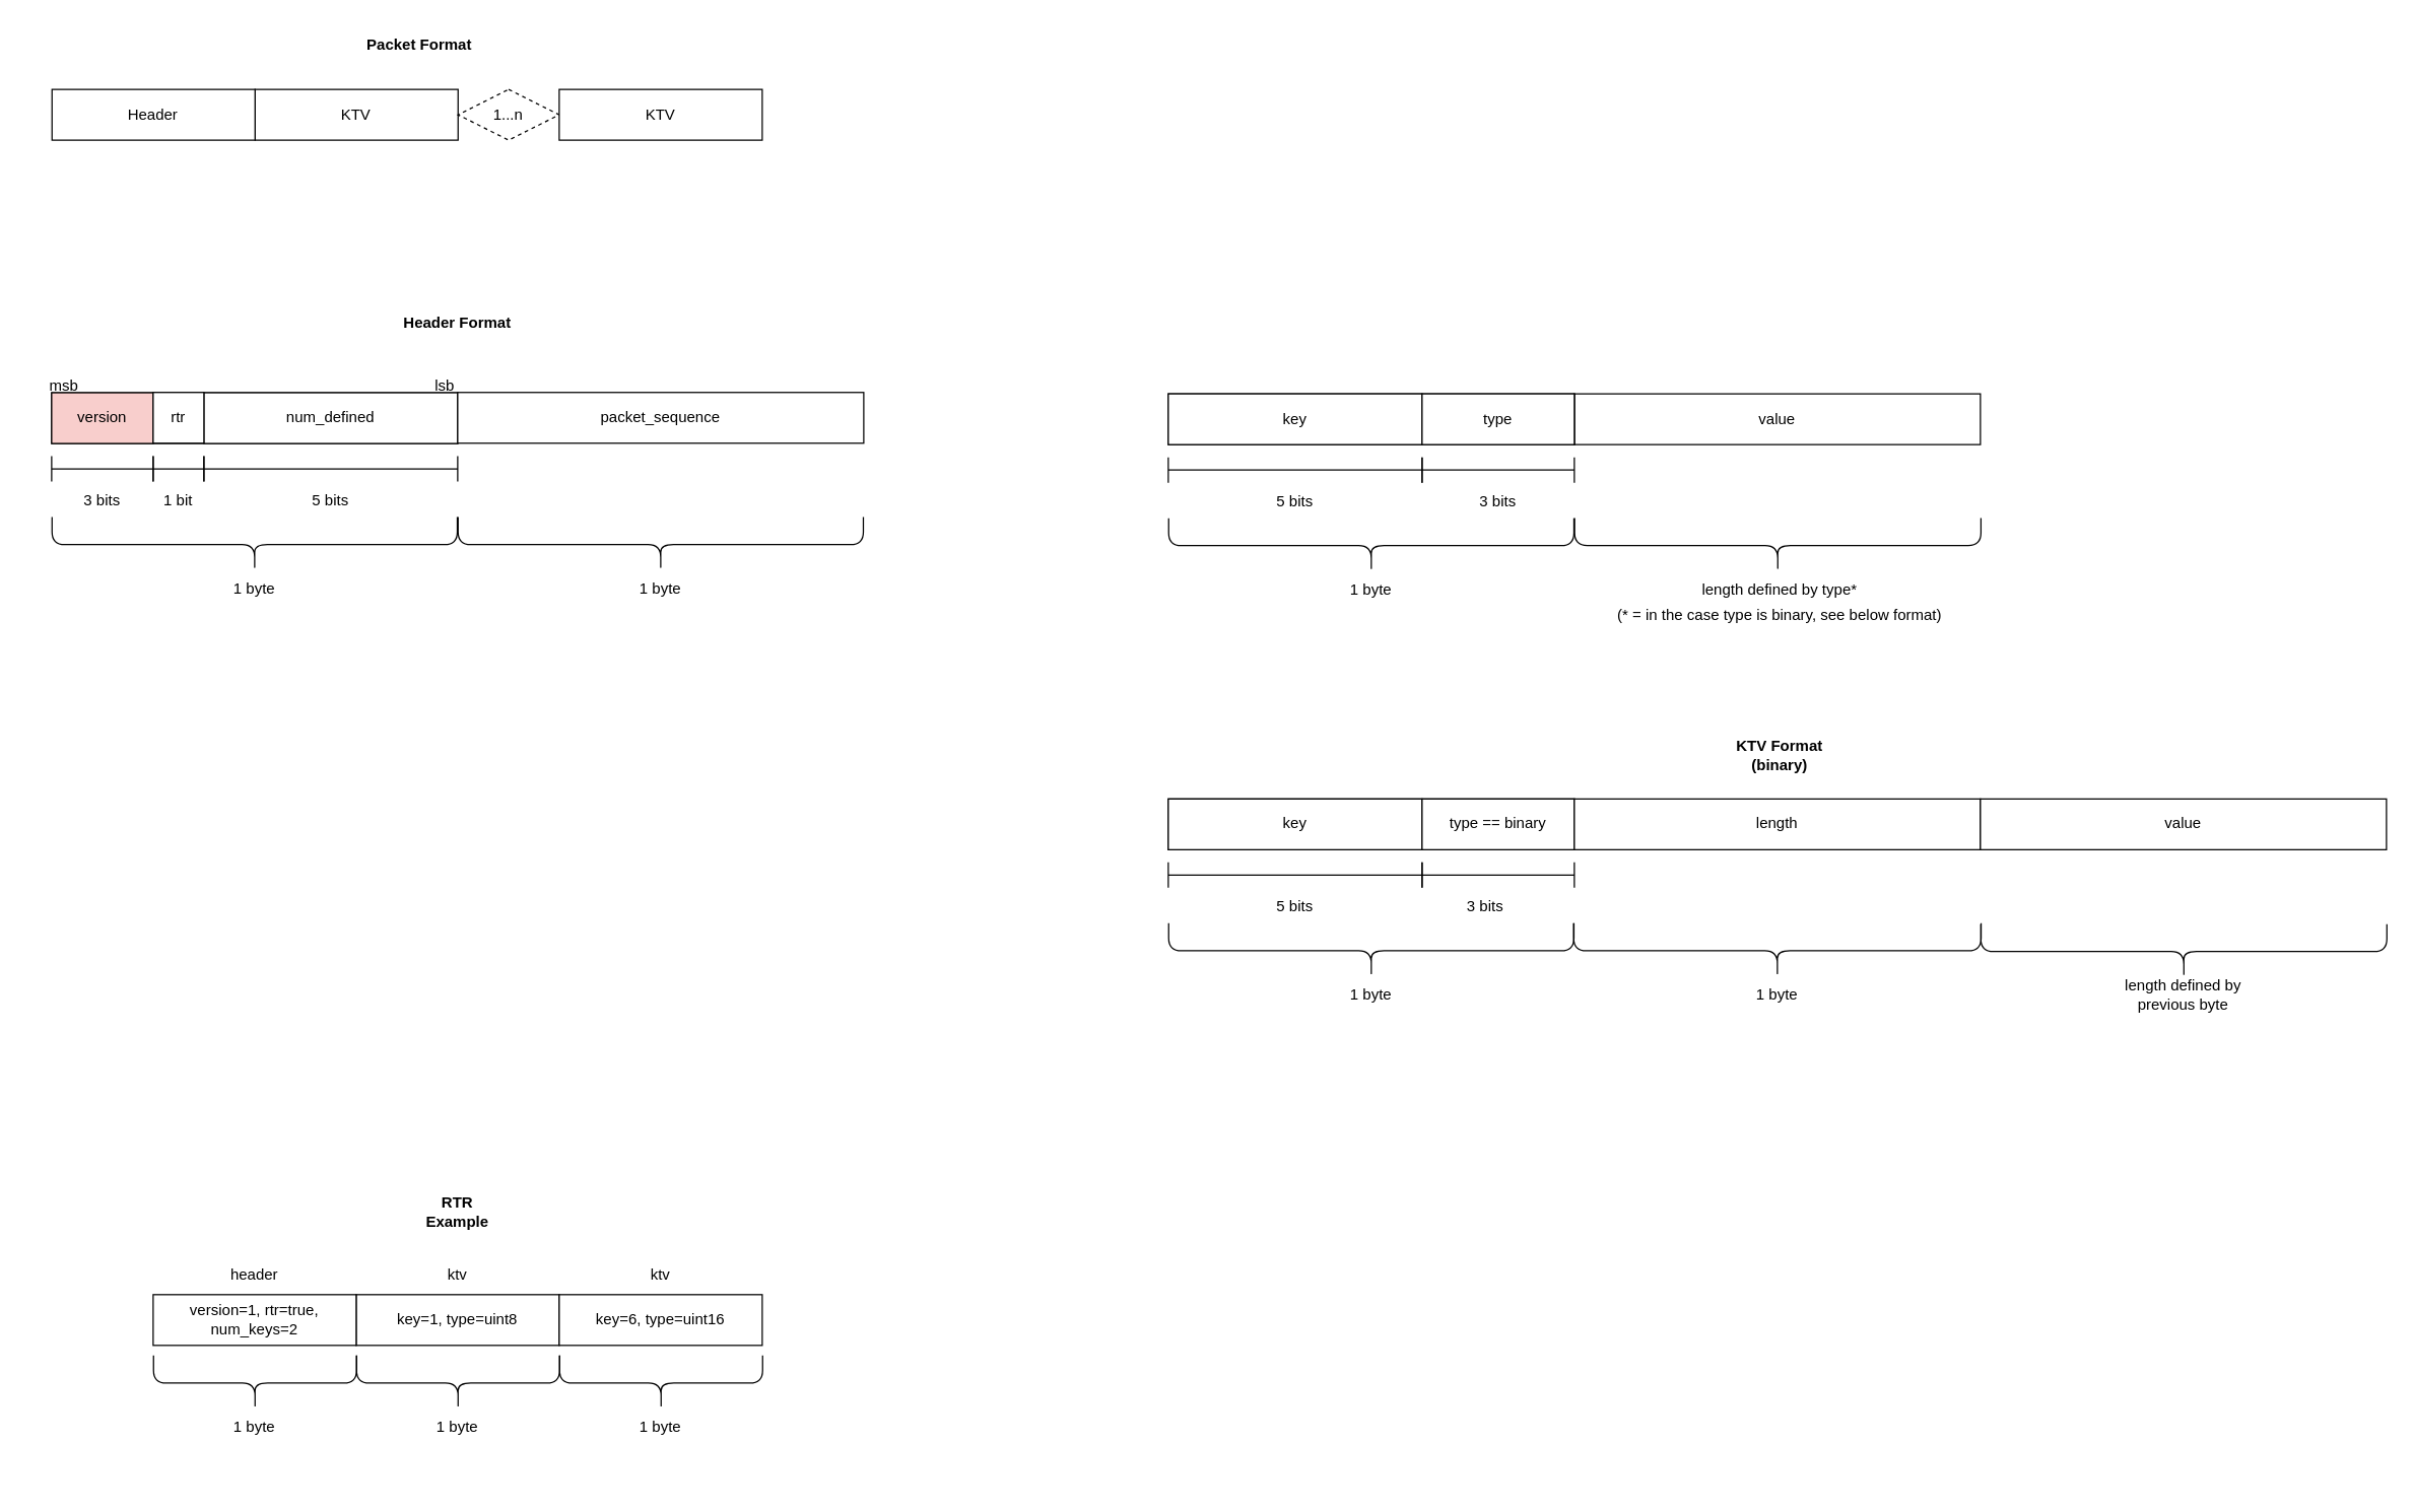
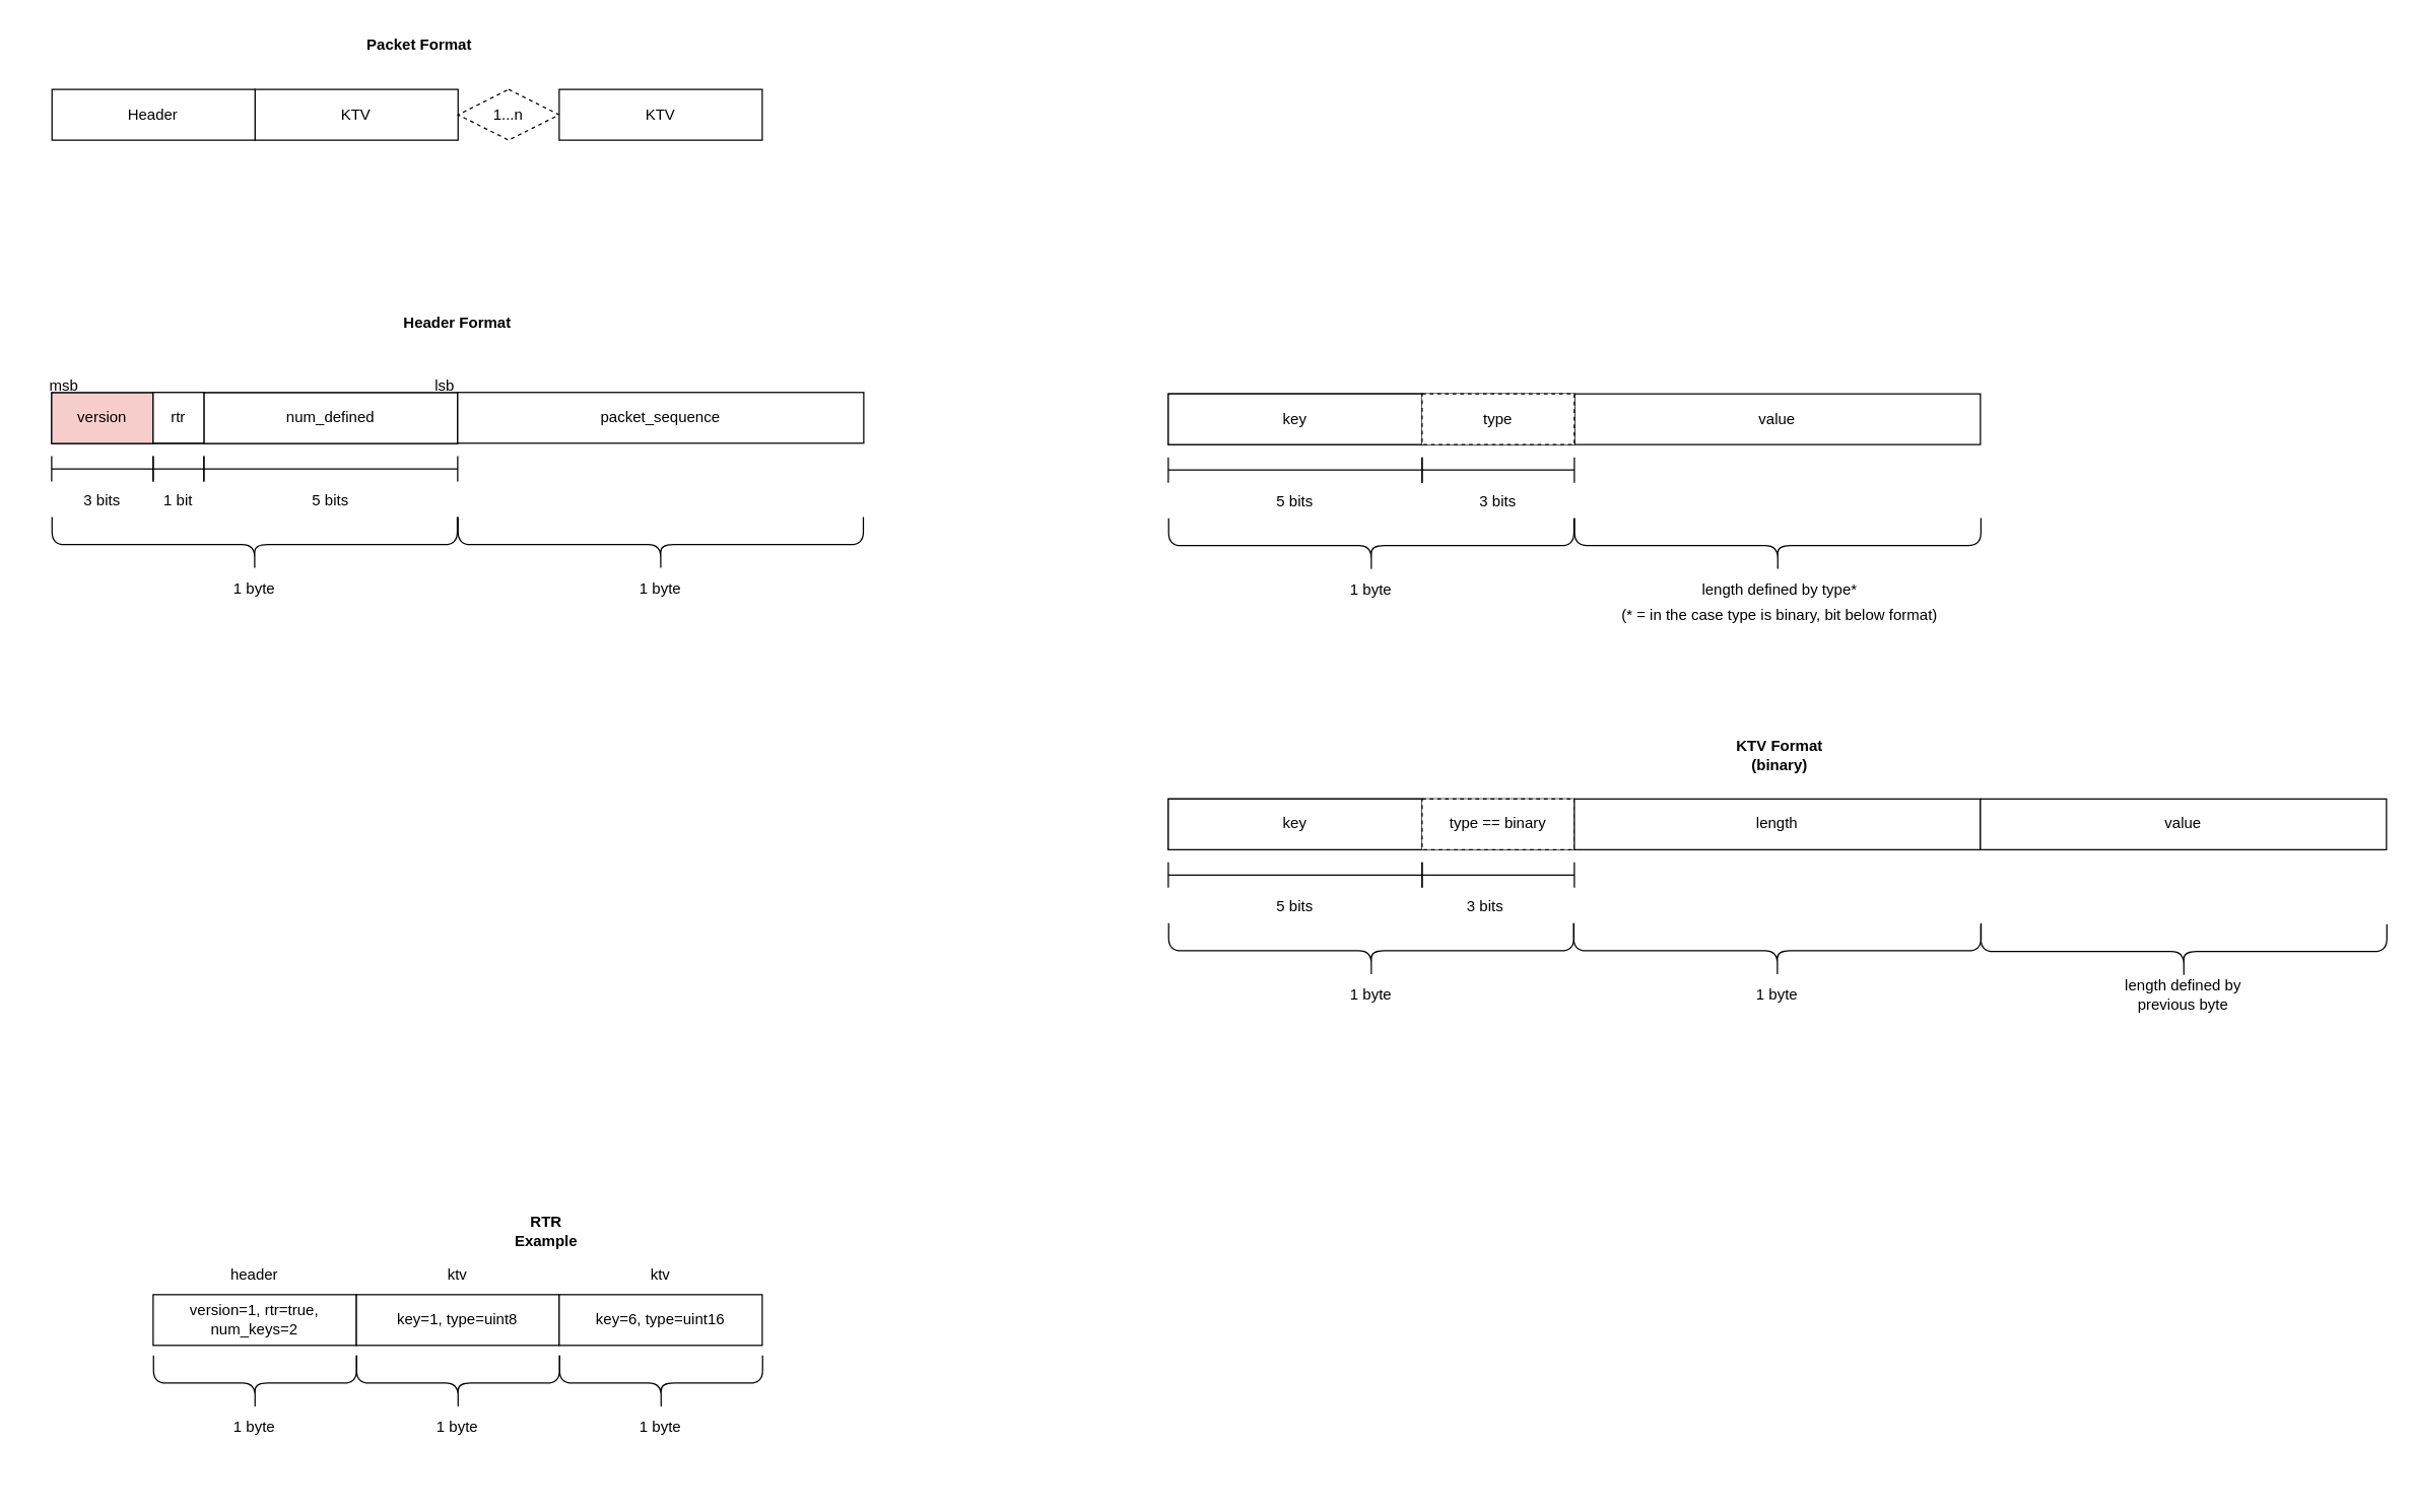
- <mxCell id="61" value="type" style="rounded=0;whiteSpace=wrap;html=1;" vertex="1" parent="1"><mxGeometry x="1120" y="310" width="120" height="40" as="geometry" /></mxCell>
+ <mxCell id="61" value="type" style="rounded=0;whiteSpace=wrap;html=1;dashed=1;" vertex="1" parent="1"><mxGeometry x="1120" y="310" width="120" height="40" as="geometry" /></mxCell>
- <mxCell id="37" value="(* = in the case type is binary, see below format)" style="text;html=1;strokeColor=none;fillColor=none;align=center;verticalAlign=middle;whiteSpace=wrap;rounded=0;" parent="1" vertex="1"><mxGeometry x="1267.15" y="470" width="270" height="30" as="geometry" /></mxCell>
+ <mxCell id="37" value="(* = in the case type is binary, bit below format)" style="text;html=1;strokeColor=none;fillColor=none;align=center;verticalAlign=middle;whiteSpace=wrap;rounded=0;" parent="1" vertex="1"><mxGeometry x="1267.15" y="470" width="270" height="30" as="geometry" /></mxCell>
- <mxCell id="28" value="type == binary" style="rounded=0;whiteSpace=wrap;html=1;" parent="1" vertex="1"><mxGeometry x="1120" y="629.37" width="120" height="40" as="geometry" /></mxCell>
+ <mxCell id="28" value="type == binary" style="rounded=0;whiteSpace=wrap;html=1;dashed=1;" parent="1" vertex="1"><mxGeometry x="1120" y="629.37" width="120" height="40" as="geometry" /></mxCell>
- <mxCell id="48" value="RTR Example" style="text;html=1;strokeColor=none;fillColor=none;align=center;verticalAlign=middle;whiteSpace=wrap;rounded=0;fontStyle=1" parent="1" vertex="1"><mxGeometry x="330.3" y="940" width="60" height="30" as="geometry" /></mxCell>
+ <mxCell id="48" value="RTR Example" style="text;html=1;strokeColor=none;fillColor=none;align=center;verticalAlign=middle;whiteSpace=wrap;rounded=0;fontStyle=1" parent="1" vertex="1"><mxGeometry x="400.3" y="955" width="60" height="30" as="geometry" /></mxCell>
